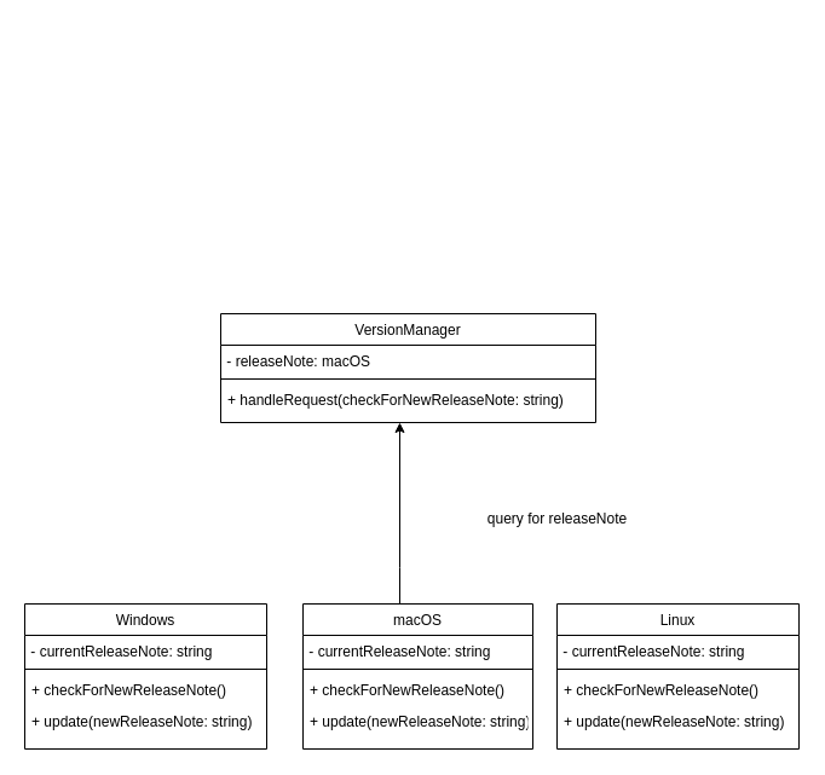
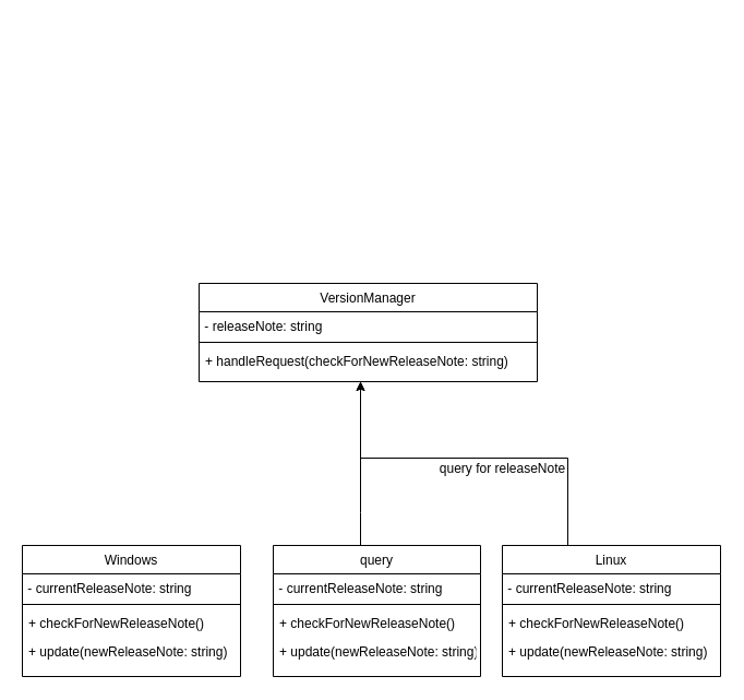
- <mxCell id="3" value="&amp;nbsp;- releaseNote: macOS" style="text;whiteSpace=wrap;html=1;" parent="2" vertex="1"><mxGeometry y="26" width="310" height="24" as="geometry" /></mxCell>
+ <mxCell id="3" value="&amp;nbsp;- releaseNote: string" style="text;whiteSpace=wrap;html=1;" parent="2" vertex="1"><mxGeometry y="26" width="310" height="24" as="geometry" /></mxCell>
+ <mxCell id="18" style="edgeStyle=orthogonalEdgeStyle;rounded=0;orthogonalLoop=1;jettySize=auto;html=1;" parent="1" source="19" target="2" edge="1"><mxGeometry relative="1" as="geometry"><Array as="points"><mxPoint x="520" y="419" /><mxPoint x="330" y="419" /></Array></mxGeometry></mxCell>
- <mxCell id="13" value="macOS" style="swimlane;fontStyle=0;align=center;verticalAlign=top;childLayout=stackLayout;horizontal=1;startSize=26;horizontalStack=0;resizeParent=1;resizeLast=0;collapsible=1;marginBottom=0;rounded=0;shadow=0;strokeWidth=1;" parent="1" vertex="1"><mxGeometry x="250" y="499" width="190" height="120" as="geometry"><mxRectangle x="220" y="120" width="160" height="26" as="alternateBounds" /></mxGeometry></mxCell>
+ <mxCell id="13" value="query" style="swimlane;fontStyle=0;align=center;verticalAlign=top;childLayout=stackLayout;horizontal=1;startSize=26;horizontalStack=0;resizeParent=1;resizeLast=0;collapsible=1;marginBottom=0;rounded=0;shadow=0;strokeWidth=1;" parent="1" vertex="1"><mxGeometry x="250" y="499" width="190" height="120" as="geometry"><mxRectangle x="220" y="120" width="160" height="26" as="alternateBounds" /></mxGeometry></mxCell>
